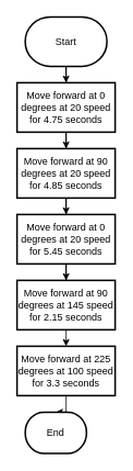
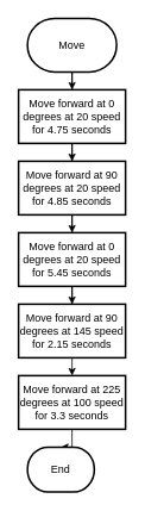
- <mxCell id="3" value="Start" style="strokeWidth=2;html=1;shape=mxgraph.flowchart.terminator;whiteSpace=wrap;" parent="1" vertex="1"><mxGeometry x="30" y="20" width="100" height="60" as="geometry" /></mxCell>
+ <mxCell id="3" value="Move" style="strokeWidth=2;html=1;shape=mxgraph.flowchart.terminator;whiteSpace=wrap;" parent="1" vertex="1"><mxGeometry x="30" y="20" width="100" height="60" as="geometry" /></mxCell>
